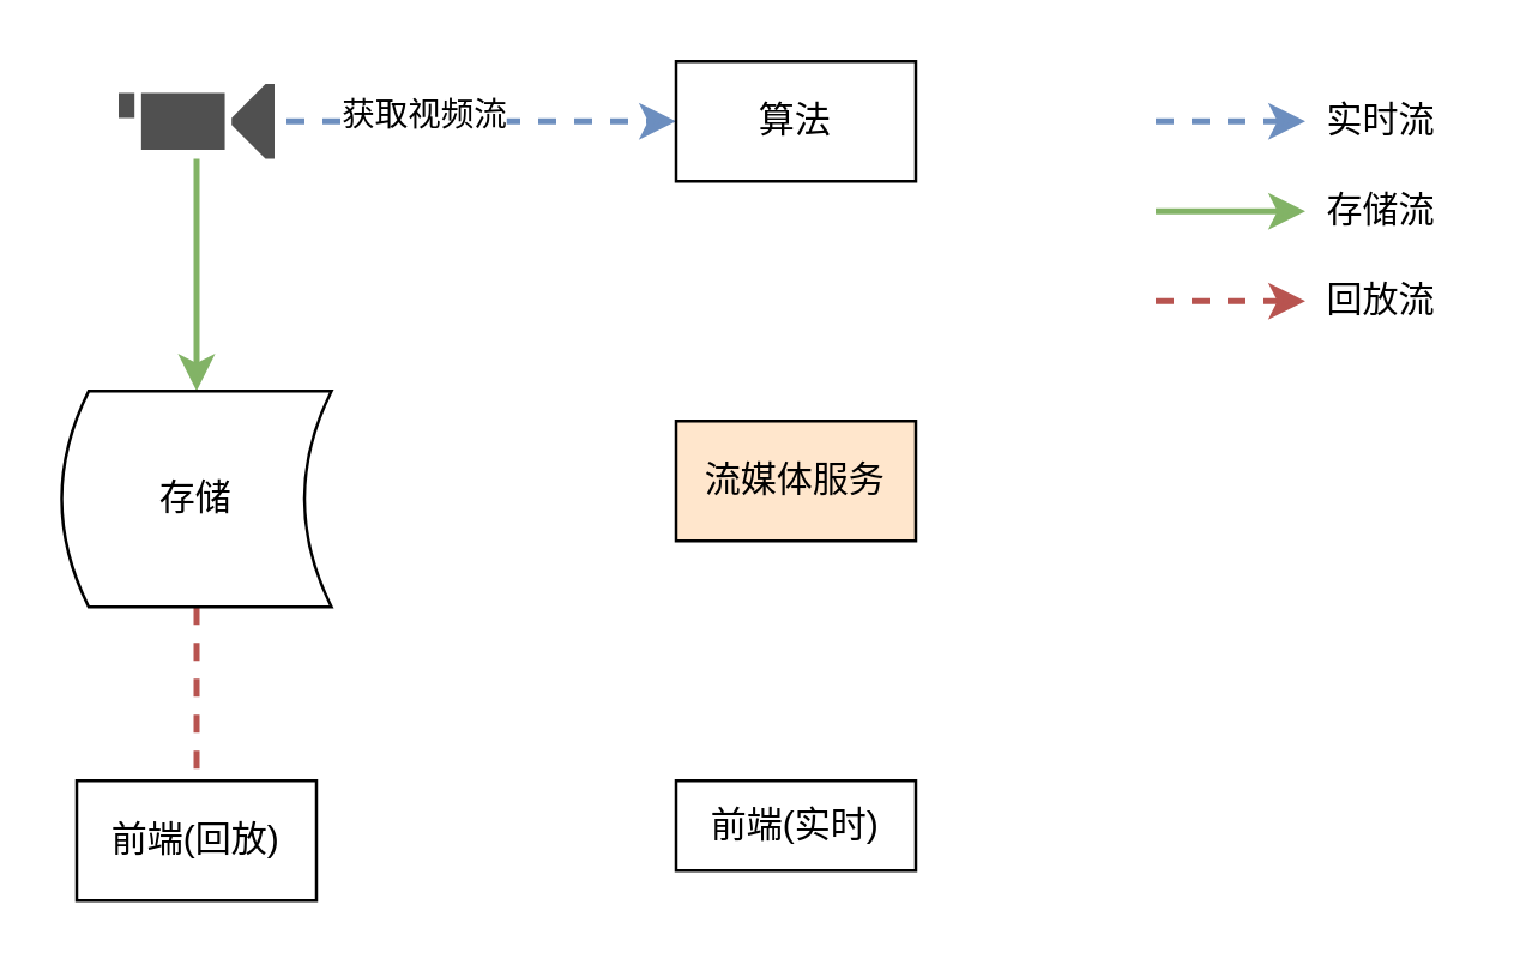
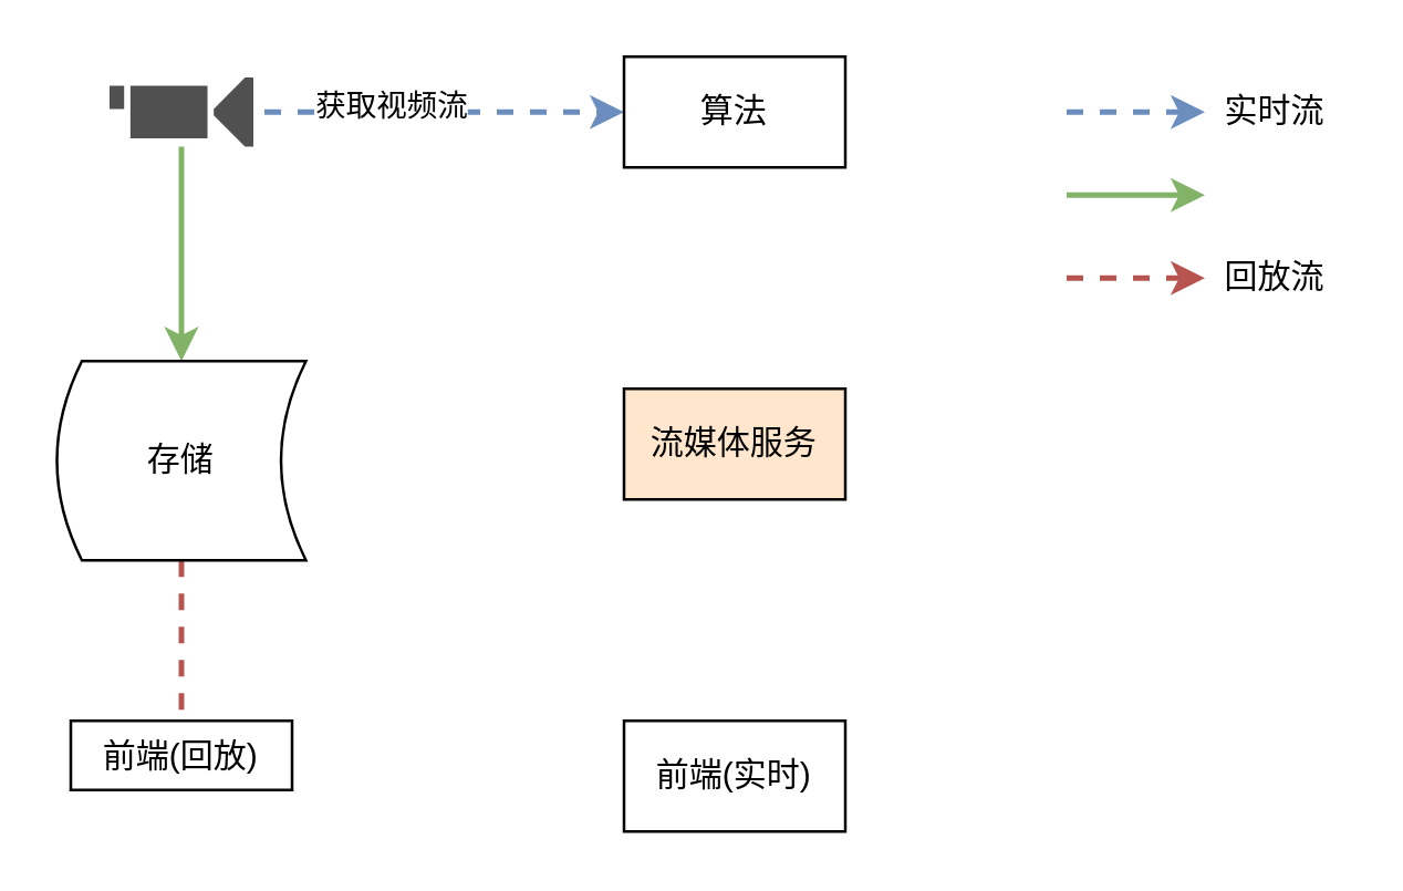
- <mxCell id="17" value="存储流" style="text;html=1;align=center;verticalAlign=middle;resizable=0;points=[];autosize=1;" vertex="1" parent="15"><mxGeometry x="50" width="50" height="20" as="geometry" /></mxCell>
- <mxCell id="9" value="前端(实时)" style="rounded=0;whiteSpace=wrap;html=1;" vertex="1" parent="1"><mxGeometry x="225" y="260" width="80" height="30" as="geometry" /></mxCell>
+ <mxCell id="9" value="前端(实时)" style="rounded=0;whiteSpace=wrap;html=1;" vertex="1" parent="1"><mxGeometry x="225" y="260" width="80" height="40" as="geometry" /></mxCell>
- <mxCell id="11" value="前端(回放)" style="rounded=0;whiteSpace=wrap;html=1;" vertex="1" parent="1"><mxGeometry x="25" y="260" width="80" height="40" as="geometry" /></mxCell>
+ <mxCell id="11" value="前端(回放)" style="rounded=0;whiteSpace=wrap;html=1;" vertex="1" parent="1"><mxGeometry x="25" y="260" width="80" height="25" as="geometry" /></mxCell>
